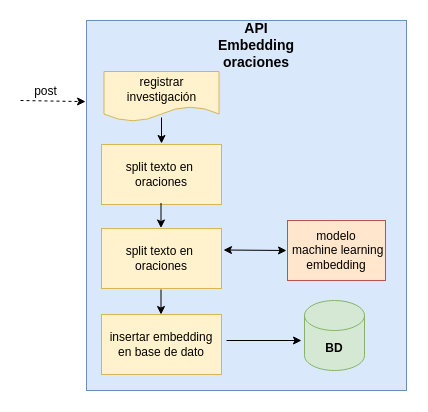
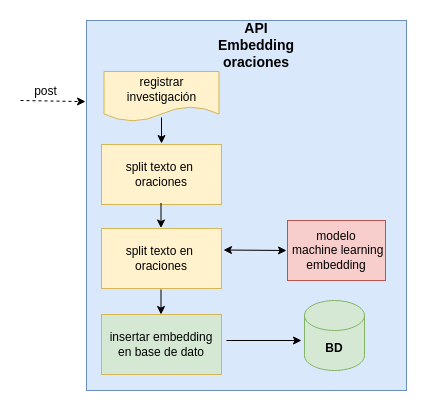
- <mxCell id="8" value="modelo&lt;br&gt;&amp;nbsp;machine learning embedding" style="rounded=0;whiteSpace=wrap;html=1;fillColor=#ffe6cc;strokeColor=#b85450;" parent="1" vertex="1"><mxGeometry x="287" y="220" width="98" height="60" as="geometry" /></mxCell>
+ <mxCell id="8" value="modelo&lt;br&gt;&amp;nbsp;machine learning embedding" style="rounded=0;whiteSpace=wrap;html=1;fillColor=#f8cecc;strokeColor=#b85450;" parent="1" vertex="1"><mxGeometry x="287" y="220" width="98" height="60" as="geometry" /></mxCell>
- <mxCell id="9" value="insertar embedding en base de dato" style="rounded=0;whiteSpace=wrap;html=1;fillColor=#fff2cc;strokeColor=#d6b656;" parent="1" vertex="1"><mxGeometry x="101" y="314" width="120" height="60" as="geometry" /></mxCell>
+ <mxCell id="9" value="insertar embedding en base de dato" style="rounded=0;whiteSpace=wrap;html=1;fillColor=#d5e8d4;strokeColor=#d6b656;" parent="1" vertex="1"><mxGeometry x="101" y="314" width="120" height="60" as="geometry" /></mxCell>
